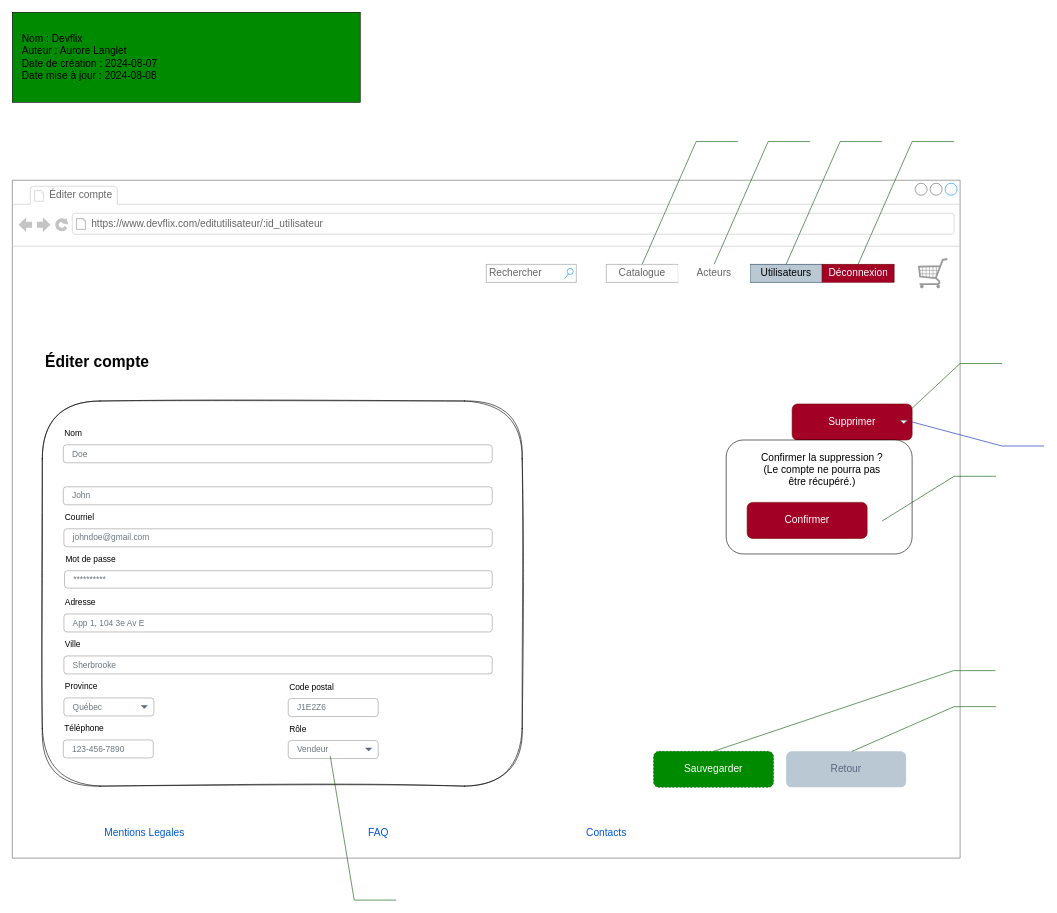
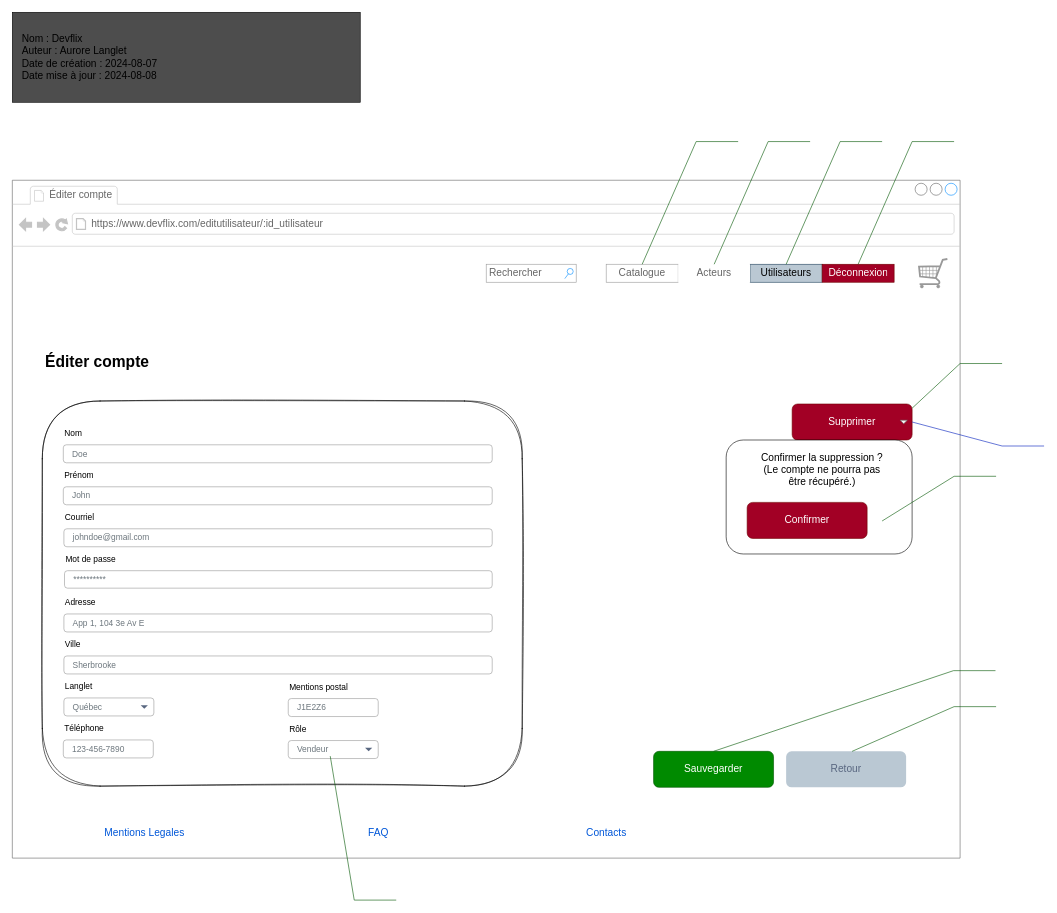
- <mxCell id="31" value="&lt;font style=&quot;font-size: 17px;&quot;&gt;&amp;nbsp; &amp;nbsp;Nom : Devflix&lt;br&gt;&amp;nbsp; &amp;nbsp;Auteur : Aurore Langlet&lt;br&gt;&amp;nbsp; &amp;nbsp;Date de création : 2024-08-07&lt;br&gt;&amp;nbsp; &amp;nbsp;Date mise à jour : 2024-08-08&lt;/font&gt;" style="rounded=0;whiteSpace=wrap;html=1;align=left;fillColor=#008a00;strokeColor=#000000;" parent="1" vertex="1"><mxGeometry x="20" y="20" width="580" height="150" as="geometry" /></mxCell>
+ <mxCell id="31" value="&lt;font style=&quot;font-size: 17px;&quot;&gt;&amp;nbsp; &amp;nbsp;Nom : Devflix&lt;br&gt;&amp;nbsp; &amp;nbsp;Auteur : Aurore Langlet&lt;br&gt;&amp;nbsp; &amp;nbsp;Date de création : 2024-08-07&lt;br&gt;&amp;nbsp; &amp;nbsp;Date mise à jour : 2024-08-08&lt;/font&gt;" style="rounded=0;whiteSpace=wrap;html=1;align=left;fillColor=#4D4D4D;strokeColor=#000000;" parent="1" vertex="1"><mxGeometry x="20" y="20" width="580" height="150" as="geometry" /></mxCell>
+ <mxCell id="38" value="Prénom" style="fillColor=none;strokeColor=none;align=left;fontSize=14;" parent="37" vertex="1"><mxGeometry width="688.519" height="40" as="geometry" /></mxCell>
- <mxCell id="63" value="Province" style="fillColor=none;strokeColor=none;align=left;fontSize=14;" parent="62" vertex="1"><mxGeometry width="147" height="40" as="geometry" /></mxCell>
+ <mxCell id="63" value="Langlet" style="fillColor=none;strokeColor=none;align=left;fontSize=14;" parent="62" vertex="1"><mxGeometry width="147" height="40" as="geometry" /></mxCell>
- <mxCell id="53" value="Code postal" style="fillColor=none;strokeColor=none;align=left;fontSize=14;" parent="52" vertex="1"><mxGeometry width="147" height="40" as="geometry" /></mxCell>
+ <mxCell id="53" value="Mentions postal" style="fillColor=none;strokeColor=none;align=left;fontSize=14;" parent="52" vertex="1"><mxGeometry width="147" height="40" as="geometry" /></mxCell>
- <mxCell id="35" value="Sauvegarder" style="rounded=1;fillColor=#008a00;strokeColor=#005700;html=1;whiteSpace=wrap;fontColor=#ffffff;align=center;verticalAlign=middle;fontStyle=0;fontSize=17;sketch=0;fontFamily=Helvetica;dashed=1;" parent="1" vertex="1"><mxGeometry x="1089" y="1252" width="200" height="60" as="geometry" /></mxCell>
+ <mxCell id="35" value="Sauvegarder" style="rounded=1;fillColor=#008a00;strokeColor=#005700;html=1;whiteSpace=wrap;fontColor=#ffffff;align=center;verticalAlign=middle;fontStyle=0;fontSize=17;sketch=0;fontFamily=Helvetica;" parent="1" vertex="1"><mxGeometry x="1089" y="1252" width="200" height="60" as="geometry" /></mxCell>
